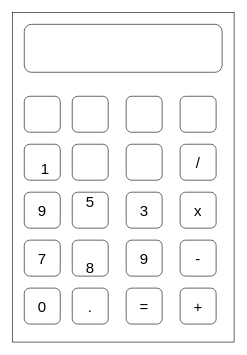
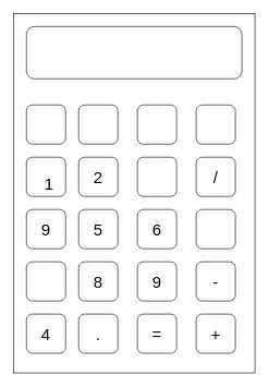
+ <mxCell id="24" value="&lt;font style=&quot;font-size: 25px&quot;&gt;2&lt;/font&gt;" style="text;html=1;strokeColor=none;fillColor=none;align=center;verticalAlign=middle;whiteSpace=wrap;rounded=0;" vertex="1" parent="1"><mxGeometry x="130" y="260" width="40" height="20" as="geometry" /></mxCell>
- <mxCell id="25" value="&lt;font style=&quot;font-size: 25px&quot;&gt;5&lt;/font&gt;" style="text;html=1;strokeColor=none;fillColor=none;align=center;verticalAlign=middle;whiteSpace=wrap;rounded=0;" vertex="1" parent="1"><mxGeometry x="130" y="325" width="40" height="20" as="geometry" /></mxCell>
+ <mxCell id="25" value="&lt;font style=&quot;font-size: 25px&quot;&gt;5&lt;/font&gt;" style="text;html=1;strokeColor=none;fillColor=none;align=center;verticalAlign=middle;whiteSpace=wrap;rounded=0;" vertex="1" parent="1"><mxGeometry x="130" y="340" width="40" height="20" as="geometry" /></mxCell>
- <mxCell id="23" value="&lt;font style=&quot;font-size: 25px&quot;&gt;3&lt;/font&gt;" style="text;html=1;strokeColor=none;fillColor=none;align=center;verticalAlign=middle;whiteSpace=wrap;rounded=0;" vertex="1" parent="1"><mxGeometry x="220" y="340" width="40" height="20" as="geometry" /></mxCell>
+ <mxCell id="23" value="&lt;font style=&quot;font-size: 25px&quot;&gt;6&lt;/font&gt;" style="text;html=1;strokeColor=none;fillColor=none;align=center;verticalAlign=middle;whiteSpace=wrap;rounded=0;" vertex="1" parent="1"><mxGeometry x="220" y="340" width="40" height="20" as="geometry" /></mxCell>
- <mxCell id="37" value="&lt;span style=&quot;font-size: 25px&quot;&gt;x&lt;/span&gt;" style="text;html=1;strokeColor=none;fillColor=none;align=center;verticalAlign=middle;whiteSpace=wrap;rounded=0;" vertex="1" parent="1"><mxGeometry x="310" y="340" width="40" height="20" as="geometry" /></mxCell>
- <mxCell id="21" value="&lt;font style=&quot;font-size: 25px&quot;&gt;7&lt;/font&gt;" style="text;html=1;strokeColor=none;fillColor=none;align=center;verticalAlign=middle;whiteSpace=wrap;rounded=0;" vertex="1" parent="1"><mxGeometry x="50" y="420" width="40" height="20" as="geometry" /></mxCell>
- <mxCell id="22" value="&lt;font style=&quot;font-size: 25px&quot;&gt;8&lt;/font&gt;" style="text;html=1;strokeColor=none;fillColor=none;align=center;verticalAlign=middle;whiteSpace=wrap;rounded=0;" vertex="1" parent="1"><mxGeometry x="130" y="435" width="40" height="20" as="geometry" /></mxCell>
+ <mxCell id="22" value="&lt;font style=&quot;font-size: 25px&quot;&gt;8&lt;/font&gt;" style="text;html=1;strokeColor=none;fillColor=none;align=center;verticalAlign=middle;whiteSpace=wrap;rounded=0;" vertex="1" parent="1"><mxGeometry x="130" y="420" width="40" height="20" as="geometry" /></mxCell>
- <mxCell id="29" value="&lt;font style=&quot;font-size: 25px&quot;&gt;0&lt;/font&gt;" style="text;html=1;strokeColor=none;fillColor=none;align=center;verticalAlign=middle;whiteSpace=wrap;rounded=0;" vertex="1" parent="1"><mxGeometry x="50" y="500" width="40" height="20" as="geometry" /></mxCell>
+ <mxCell id="29" value="&lt;font style=&quot;font-size: 25px&quot;&gt;4&lt;/font&gt;" style="text;html=1;strokeColor=none;fillColor=none;align=center;verticalAlign=middle;whiteSpace=wrap;rounded=0;" vertex="1" parent="1"><mxGeometry x="50" y="500" width="40" height="20" as="geometry" /></mxCell>
